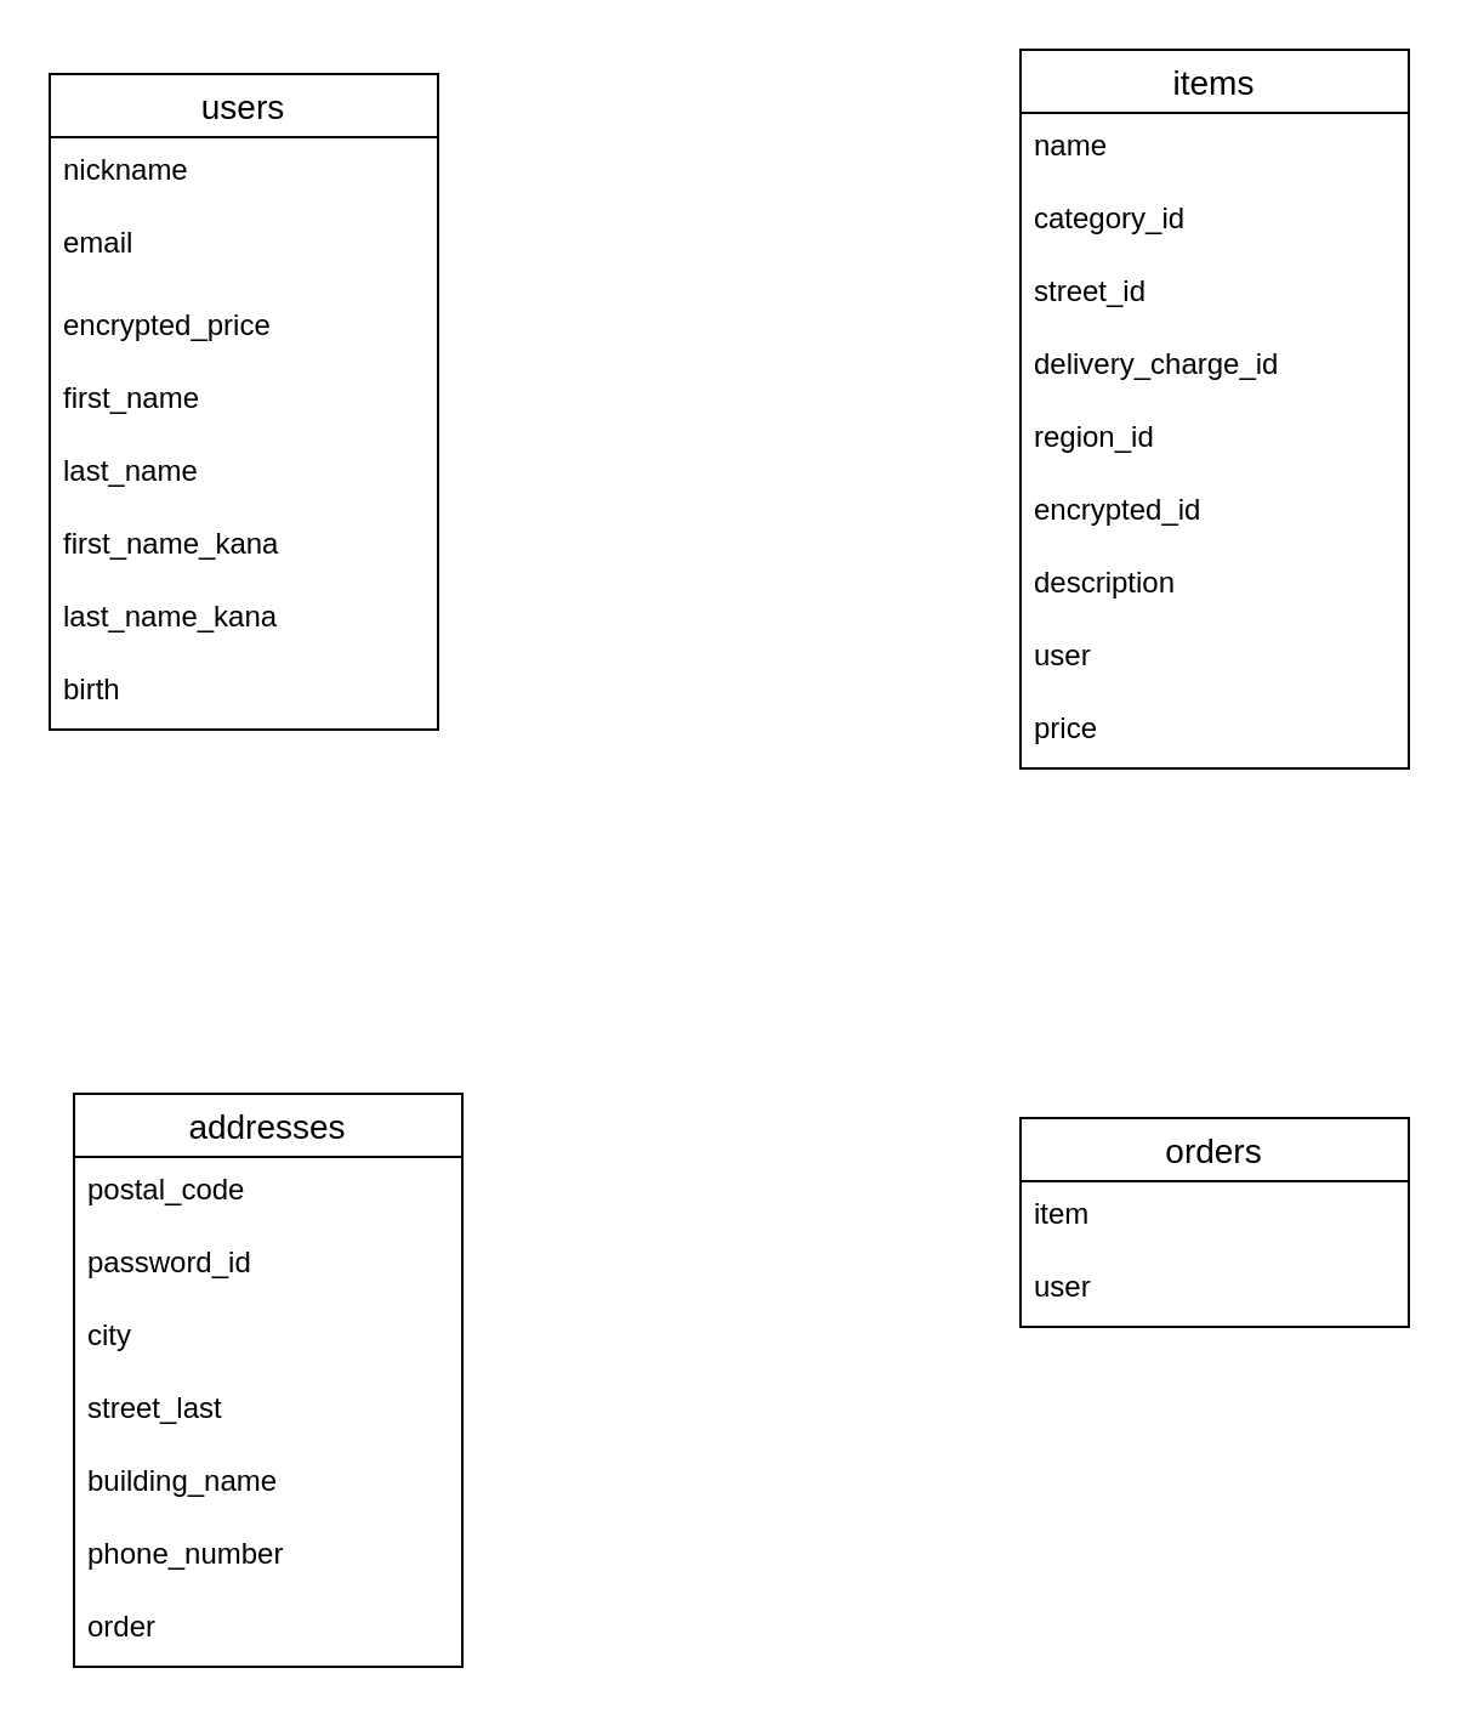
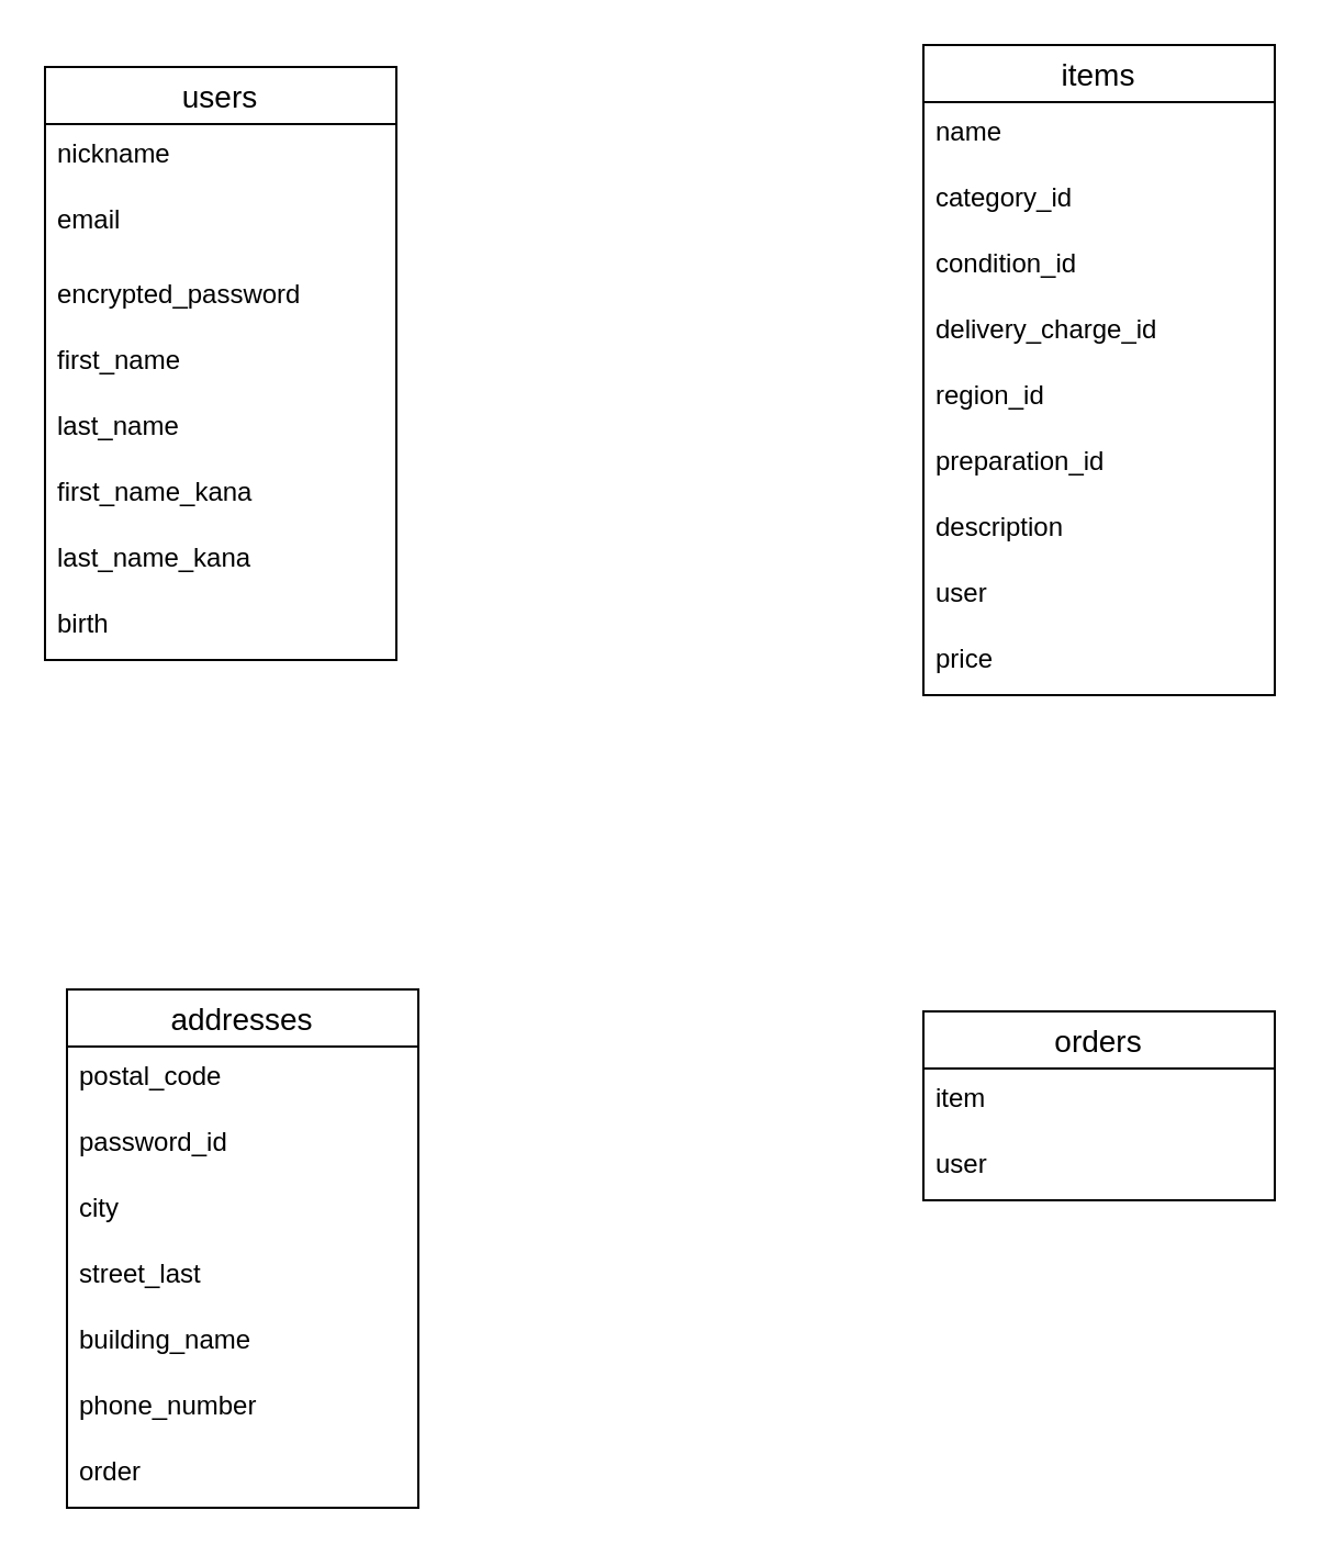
- <mxCell id="14" value="street_id" style="text;strokeColor=none;fillColor=none;spacingLeft=4;spacingRight=4;overflow=hidden;rotatable=0;points=[[0,0.5],[1,0.5]];portConstraint=eastwest;fontSize=12;" parent="11" vertex="1"><mxGeometry y="86" width="160" height="30" as="geometry" /></mxCell>
+ <mxCell id="14" value="condition_id" style="text;strokeColor=none;fillColor=none;spacingLeft=4;spacingRight=4;overflow=hidden;rotatable=0;points=[[0,0.5],[1,0.5]];portConstraint=eastwest;fontSize=12;" parent="11" vertex="1"><mxGeometry y="86" width="160" height="30" as="geometry" /></mxCell>
- <mxCell id="5" value="encrypted_price" style="text;strokeColor=none;fillColor=none;spacingLeft=4;spacingRight=4;overflow=hidden;rotatable=0;points=[[0,0.5],[1,0.5]];portConstraint=eastwest;fontSize=12;" parent="2" vertex="1"><mxGeometry y="90" width="160" height="30" as="geometry" /></mxCell>
+ <mxCell id="5" value="encrypted_password" style="text;strokeColor=none;fillColor=none;spacingLeft=4;spacingRight=4;overflow=hidden;rotatable=0;points=[[0,0.5],[1,0.5]];portConstraint=eastwest;fontSize=12;" parent="2" vertex="1"><mxGeometry y="90" width="160" height="30" as="geometry" /></mxCell>
- <mxCell id="17" value="encrypted_id" style="text;strokeColor=none;fillColor=none;spacingLeft=4;spacingRight=4;overflow=hidden;rotatable=0;points=[[0,0.5],[1,0.5]];portConstraint=eastwest;fontSize=12;" parent="11" vertex="1"><mxGeometry y="176" width="160" height="30" as="geometry" /></mxCell>
+ <mxCell id="17" value="preparation_id" style="text;strokeColor=none;fillColor=none;spacingLeft=4;spacingRight=4;overflow=hidden;rotatable=0;points=[[0,0.5],[1,0.5]];portConstraint=eastwest;fontSize=12;" parent="11" vertex="1"><mxGeometry y="176" width="160" height="30" as="geometry" /></mxCell>
